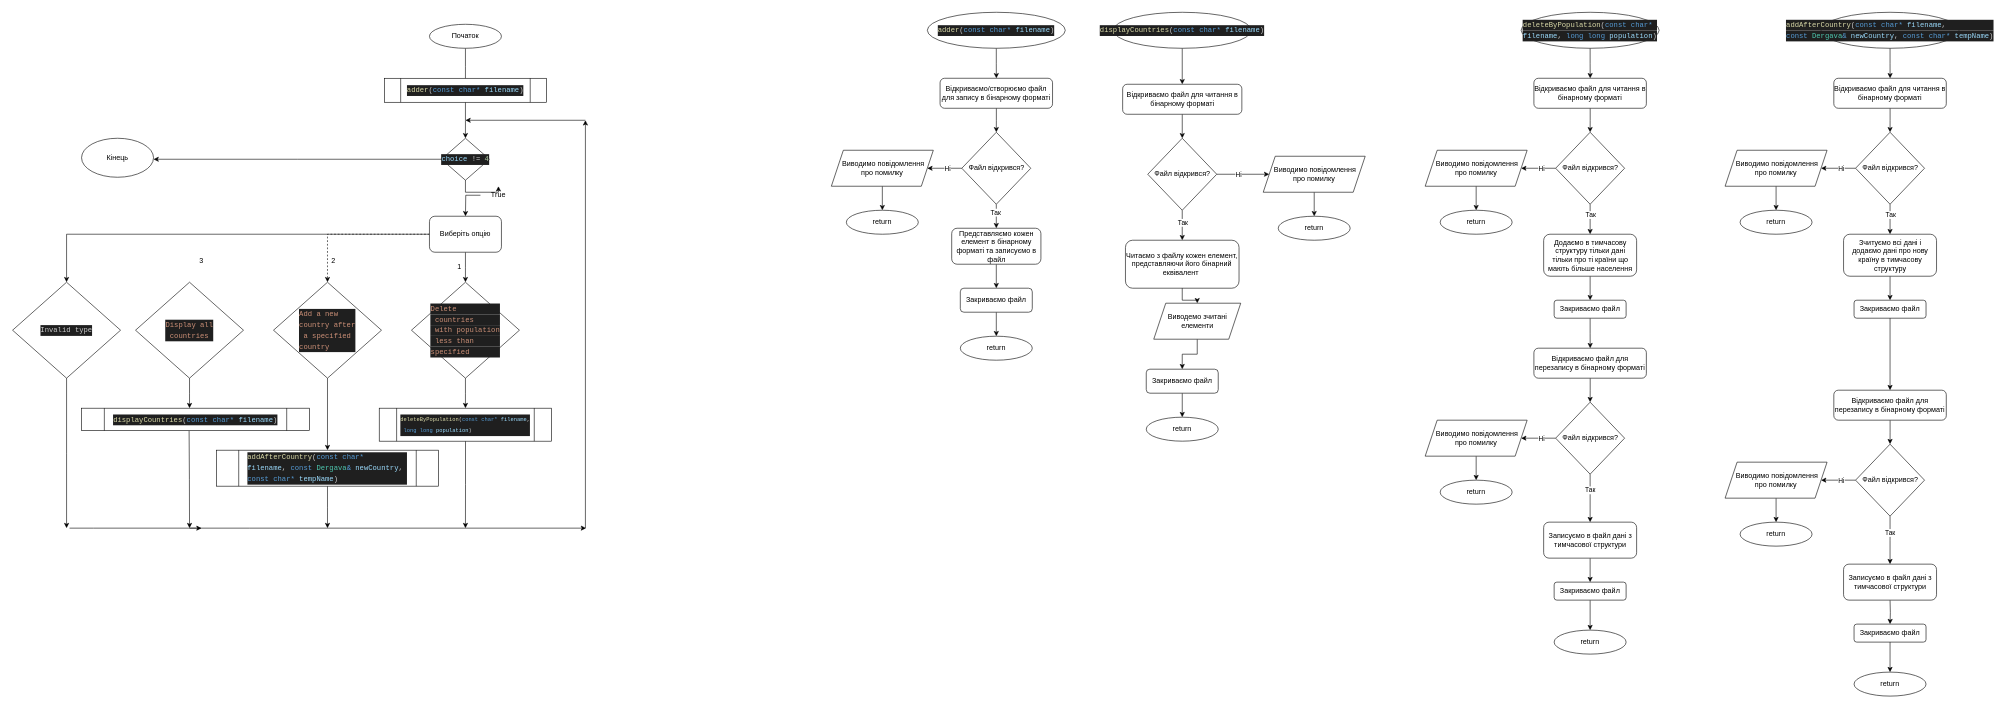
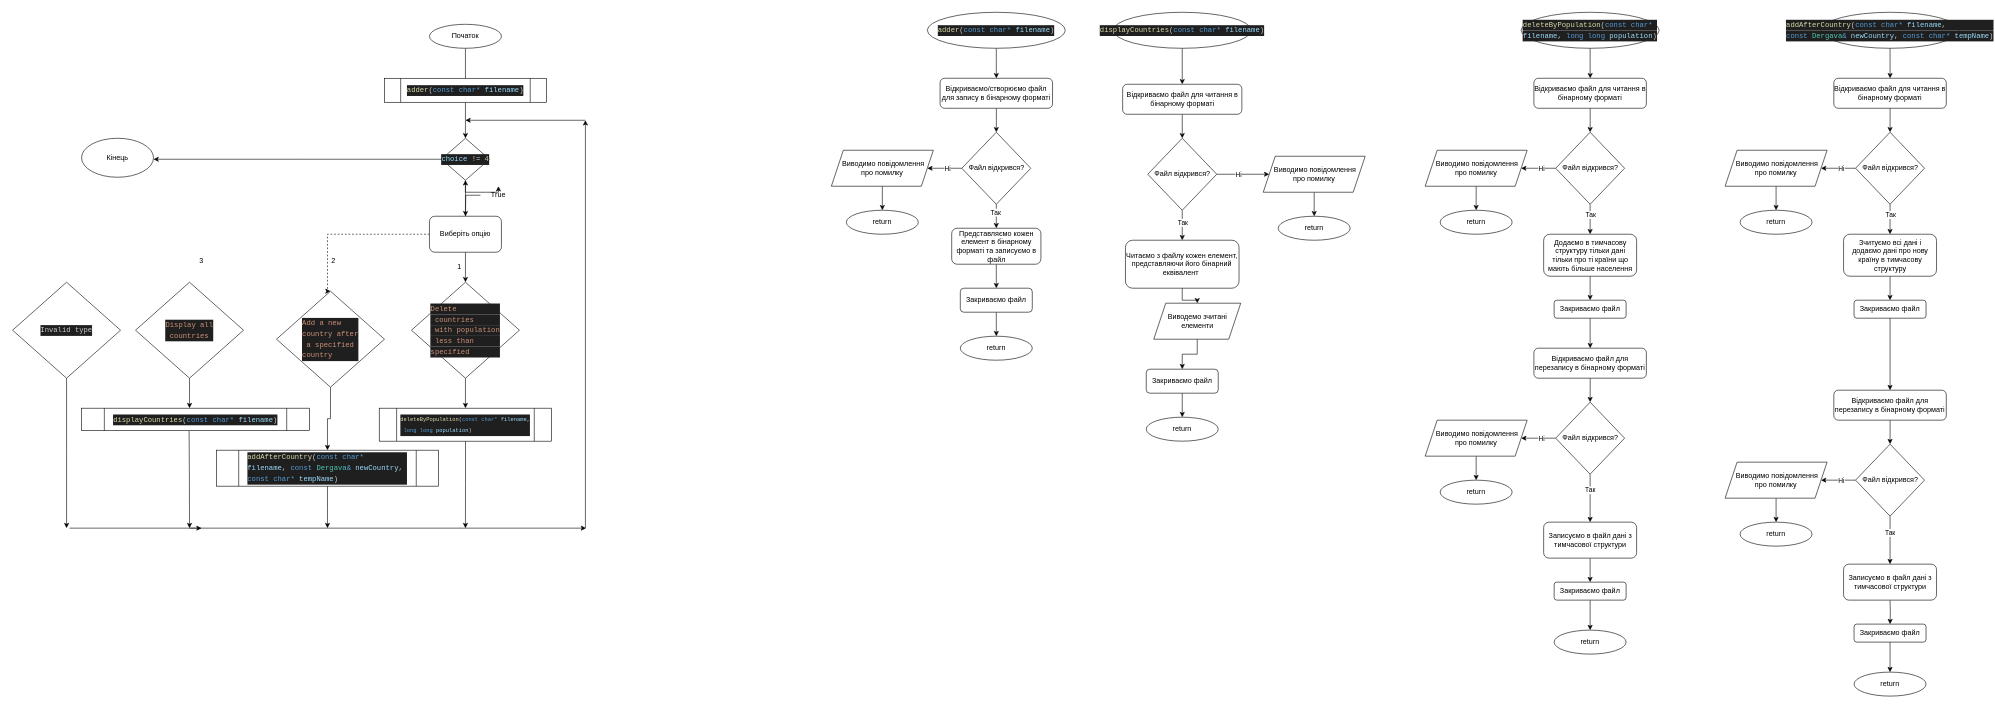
- <mxCell id="108" style="edgeStyle=orthogonalEdgeStyle;rounded=0;orthogonalLoop=1;jettySize=auto;html=1;" edge="1" parent="1" source="109" target="132"><mxGeometry relative="1" as="geometry"><mxPoint x="105" y="390" as="targetPoint" /></mxGeometry></mxCell>
+ <mxCell id="108" style="edgeStyle=orthogonalEdgeStyle;rounded=0;orthogonalLoop=1;jettySize=auto;html=1;" edge="1" parent="1" source="109" target="105"><mxGeometry relative="1" as="geometry"><mxPoint x="105" y="390" as="targetPoint" /></mxGeometry></mxCell>
- <mxCell id="116" value="&lt;div style=&quot;text-align: start; color: rgb(204, 204, 204); background-color: rgb(31, 31, 31); font-family: Menlo, Monaco, &amp;quot;Courier New&amp;quot;, monospace; line-height: 18px; white-space: pre;&quot;&gt;&lt;div style=&quot;line-height: 18px;&quot;&gt;&lt;span style=&quot;color: rgb(206, 145, 120);&quot;&gt;Add a new&amp;nbsp;&lt;/span&gt;&lt;/div&gt;&lt;div style=&quot;line-height: 18px;&quot;&gt;&lt;span style=&quot;color: rgb(206, 145, 120);&quot;&gt;country after&lt;/span&gt;&lt;/div&gt;&lt;div style=&quot;line-height: 18px;&quot;&gt;&lt;span style=&quot;color: rgb(206, 145, 120);&quot;&gt; a specified&amp;nbsp;&lt;/span&gt;&lt;/div&gt;&lt;div style=&quot;line-height: 18px;&quot;&gt;&lt;span style=&quot;color: rgb(206, 145, 120);&quot;&gt;country&lt;/span&gt;&lt;/div&gt;&lt;/div&gt;" style="rhombus;whiteSpace=wrap;html=1;" vertex="1" parent="1"><mxGeometry x="455" y="470" width="180" height="160" as="geometry" /></mxCell>
+ <mxCell id="116" value="&lt;div style=&quot;text-align: start; color: rgb(204, 204, 204); background-color: rgb(31, 31, 31); font-family: Menlo, Monaco, &amp;quot;Courier New&amp;quot;, monospace; line-height: 18px; white-space: pre;&quot;&gt;&lt;div style=&quot;line-height: 18px;&quot;&gt;&lt;span style=&quot;color: rgb(206, 145, 120);&quot;&gt;Add a new&amp;nbsp;&lt;/span&gt;&lt;/div&gt;&lt;div style=&quot;line-height: 18px;&quot;&gt;&lt;span style=&quot;color: rgb(206, 145, 120);&quot;&gt;country after&lt;/span&gt;&lt;/div&gt;&lt;div style=&quot;line-height: 18px;&quot;&gt;&lt;span style=&quot;color: rgb(206, 145, 120);&quot;&gt; a specified&amp;nbsp;&lt;/span&gt;&lt;/div&gt;&lt;div style=&quot;line-height: 18px;&quot;&gt;&lt;span style=&quot;color: rgb(206, 145, 120);&quot;&gt;country&lt;/span&gt;&lt;/div&gt;&lt;/div&gt;" style="rhombus;whiteSpace=wrap;html=1;" vertex="1" parent="1"><mxGeometry x="460" y="485" width="180" height="160" as="geometry" /></mxCell>
